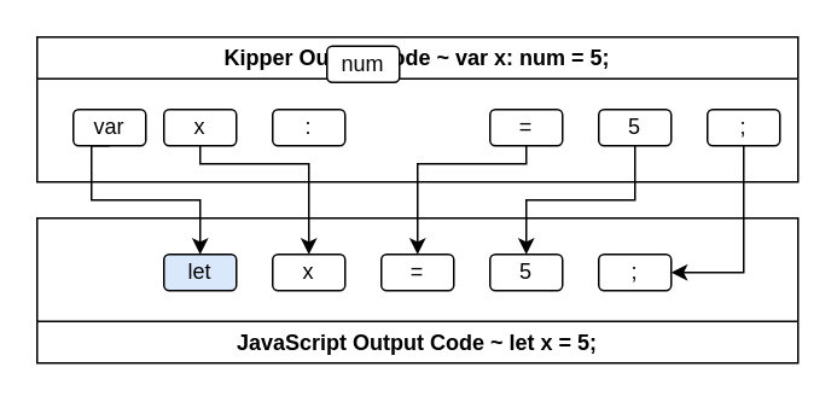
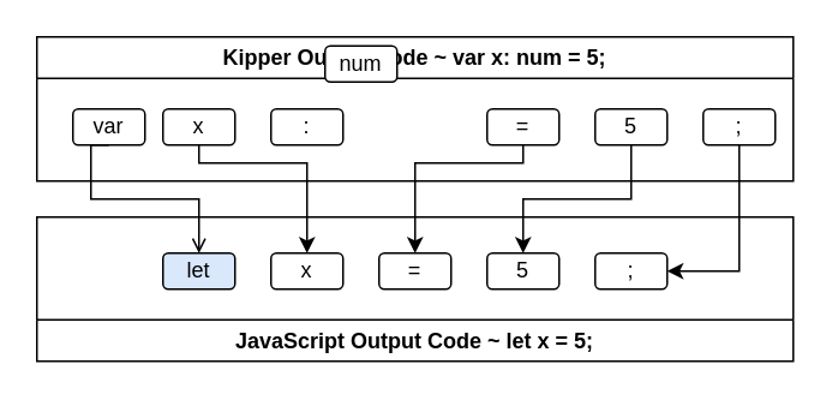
- <mxCell id="17" style="edgeStyle=orthogonalEdgeStyle;rounded=0;orthogonalLoop=1;jettySize=auto;html=1;exitX=0.5;exitY=1;exitDx=0;exitDy=0;entryX=0.5;entryY=0;entryDx=0;entryDy=0;" parent="1" source="3" target="12" edge="1"><mxGeometry relative="1" as="geometry"><Array as="points"><mxPoint x="50" y="110" /><mxPoint x="110" y="110" /></Array></mxGeometry></mxCell>
+ <mxCell id="17" style="edgeStyle=orthogonalEdgeStyle;rounded=0;orthogonalLoop=1;jettySize=auto;html=1;exitX=0.5;exitY=1;exitDx=0;exitDy=0;entryX=0.5;entryY=0;entryDx=0;entryDy=0;endArrow=open;" parent="1" source="3" target="12" edge="1"><mxGeometry relative="1" as="geometry"><Array as="points"><mxPoint x="50" y="110" /><mxPoint x="110" y="110" /></Array></mxGeometry></mxCell>
